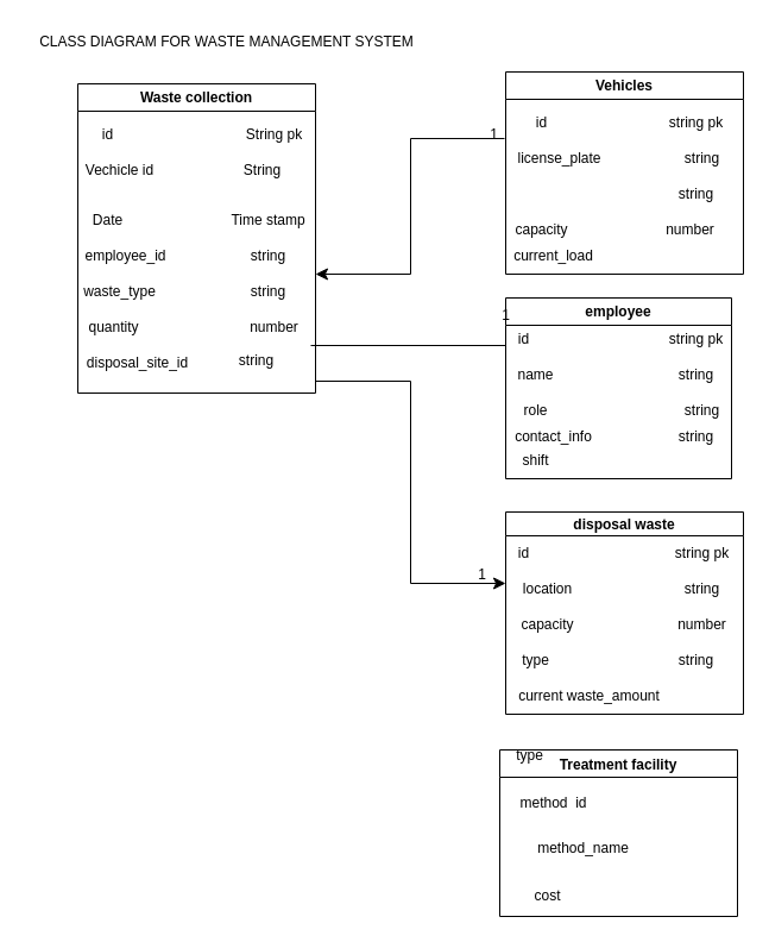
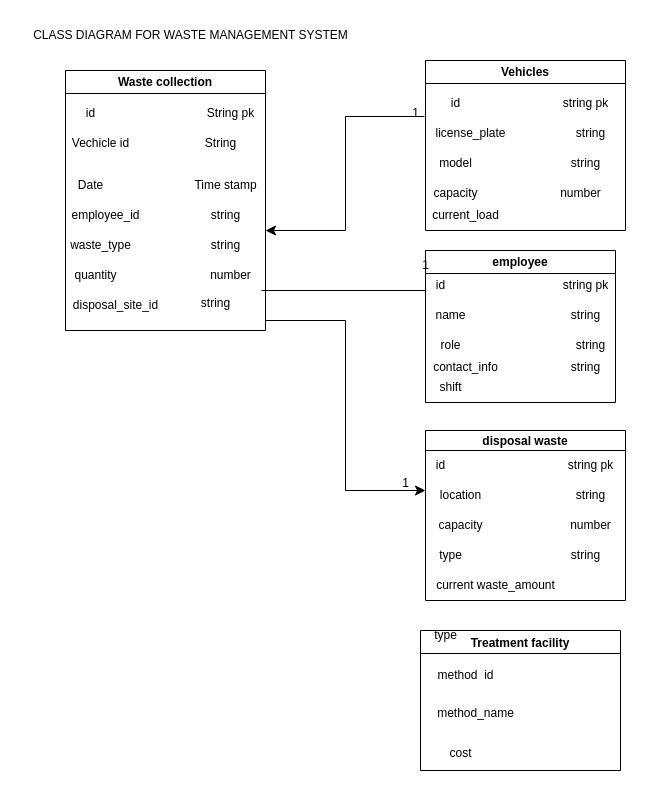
+ <mxCell id="20" value="model" style="text;html=1;align=center;verticalAlign=middle;resizable=0;points=[];autosize=1;strokeColor=none;fillColor=none;" vertex="1" parent="16"><mxGeometry y="88" width="60" height="30" as="geometry" /></mxCell>
- <mxCell id="57" value="method_name" style="text;html=1;align=center;verticalAlign=middle;resizable=0;points=[];autosize=1;strokeColor=none;fillColor=none;" vertex="1" parent="55"><mxGeometry x="20" y="68" width="100" height="30" as="geometry" /></mxCell>
+ <mxCell id="57" value="method_name" style="text;html=1;align=center;verticalAlign=middle;resizable=0;points=[];autosize=1;strokeColor=none;fillColor=none;" vertex="1" parent="55"><mxGeometry x="5" y="68" width="100" height="30" as="geometry" /></mxCell>
